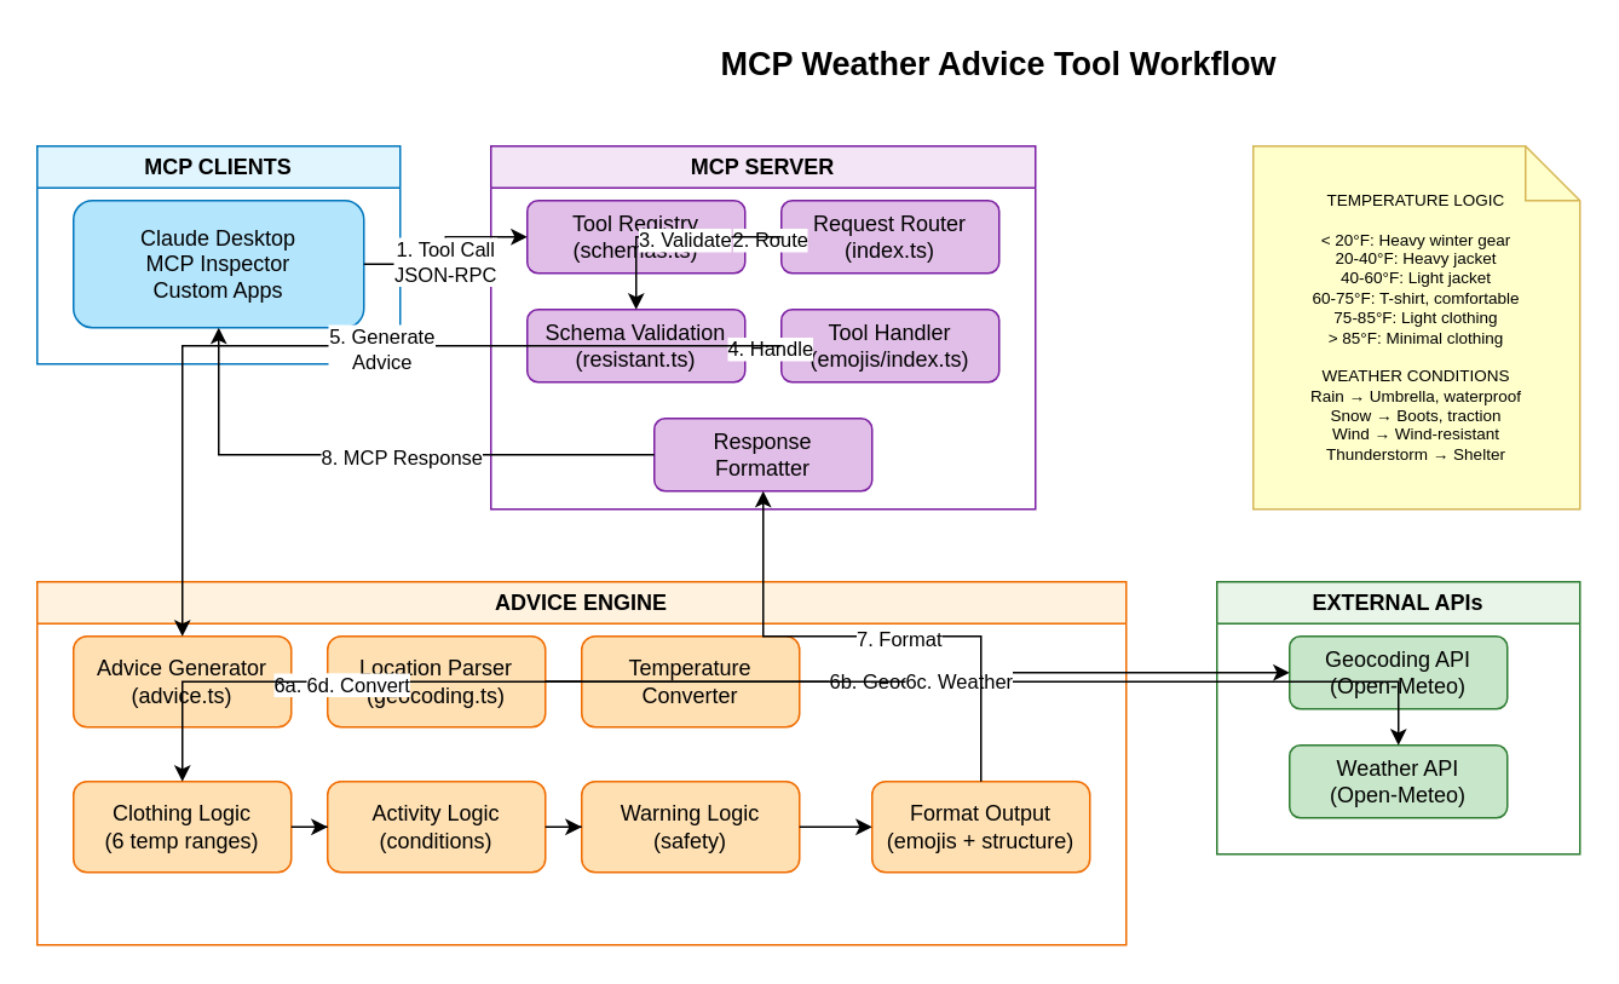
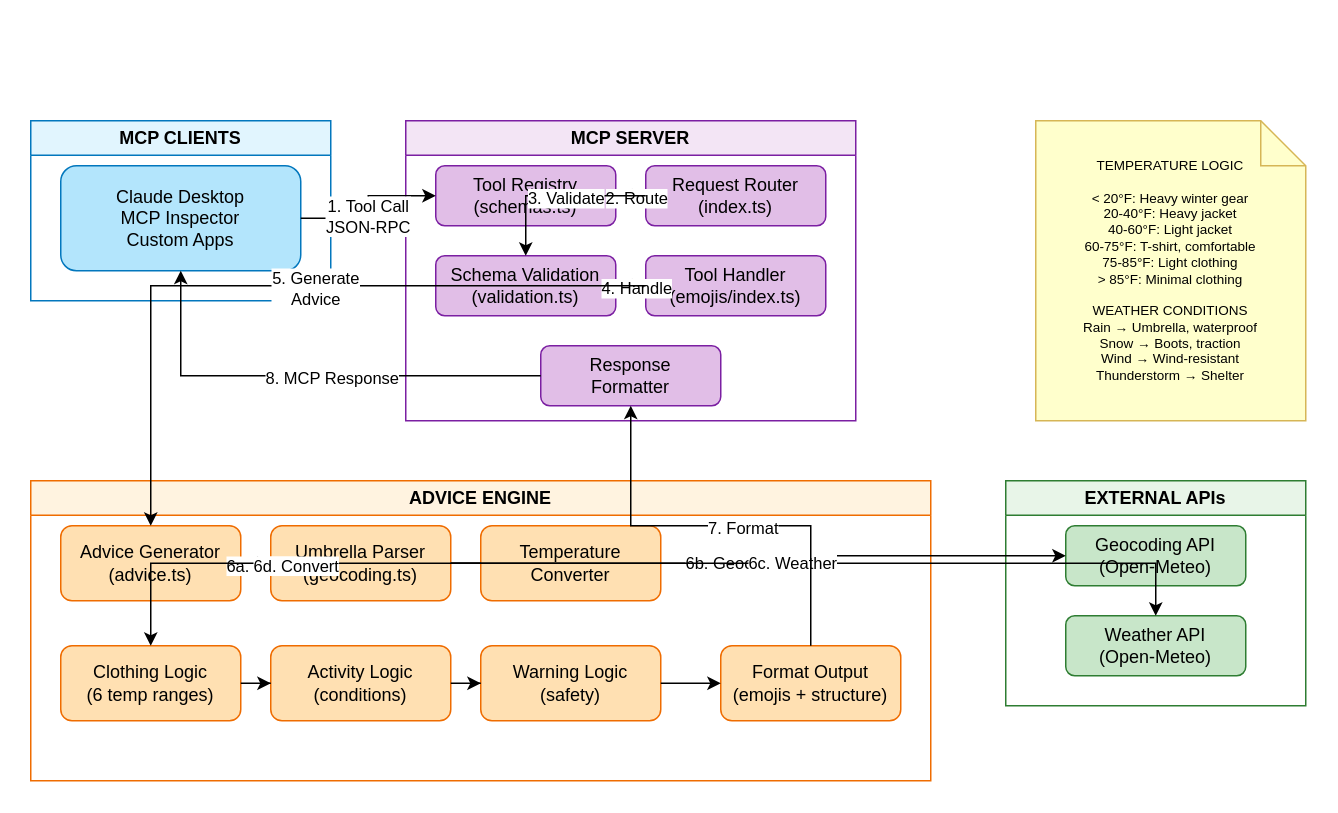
- <mxCell id="2" value="MCP Weather Advice Tool Workflow" style="text;html=1;strokeColor=none;fillColor=none;align=center;verticalAlign=middle;whiteSpace=wrap;rounded=0;fontSize=18;fontStyle=1;" vertex="1" parent="1"><mxGeometry x="370" y="20" width="360" height="30" as="geometry" /></mxCell>
- <mxCell id="8" value="Schema Validation&#10;(resistant.ts)" style="rounded=1;whiteSpace=wrap;html=1;fillColor=#E1BEE7;strokeColor=#7B1FA2;" vertex="1" parent="5"><mxGeometry x="20" y="90" width="120" height="40" as="geometry" /></mxCell>
+ <mxCell id="8" value="Schema Validation&#10;(validation.ts)" style="rounded=1;whiteSpace=wrap;html=1;fillColor=#E1BEE7;strokeColor=#7B1FA2;" vertex="1" parent="5"><mxGeometry x="20" y="90" width="120" height="40" as="geometry" /></mxCell>
- <mxCell id="13" value="Location Parser&#10;(geocoding.ts)" style="rounded=1;whiteSpace=wrap;html=1;fillColor=#FFE0B2;strokeColor=#EF6C00;" vertex="1" parent="11"><mxGeometry x="160" y="30" width="120" height="50" as="geometry" /></mxCell>
+ <mxCell id="13" value="Umbrella Parser&#10;(geocoding.ts)" style="rounded=1;whiteSpace=wrap;html=1;fillColor=#FFE0B2;strokeColor=#EF6C00;" vertex="1" parent="11"><mxGeometry x="160" y="30" width="120" height="50" as="geometry" /></mxCell>
